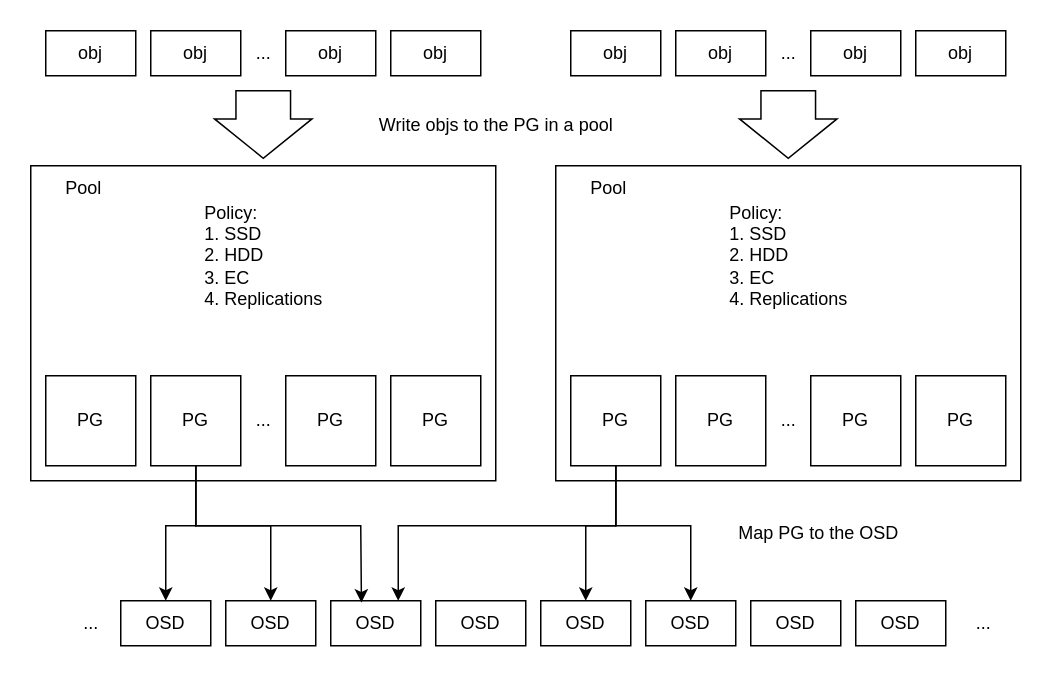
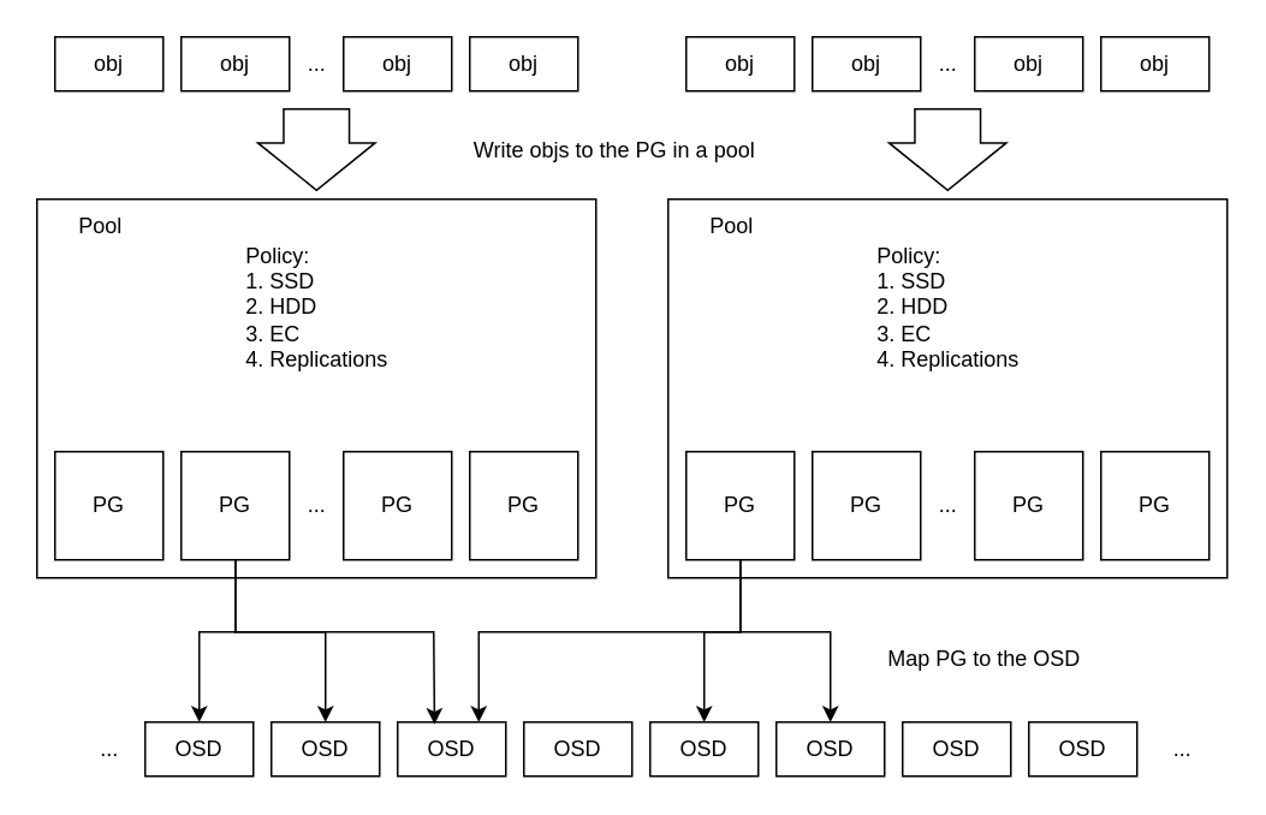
- <mxCell id="11" value="Write objs to the PG in a pool" style="text;html=1;align=center;verticalAlign=middle;resizable=0;points=[];autosize=1;strokeColor=none;fillColor=none;" vertex="1" parent="1"><mxGeometry x="240" y="67.5" width="180" height="30" as="geometry" /></mxCell>
+ <mxCell id="11" value="Write objs to the PG in a pool" style="text;html=1;align=center;verticalAlign=middle;resizable=0;points=[];autosize=1;strokeColor=none;fillColor=none;" vertex="1" parent="1"><mxGeometry x="250" y="67.5" width="180" height="30" as="geometry" /></mxCell>
- <mxCell id="47" value="Map PG to the OSD" style="text;html=1;align=center;verticalAlign=middle;resizable=0;points=[];autosize=1;strokeColor=none;fillColor=none;" vertex="1" parent="1"><mxGeometry x="480" y="340" width="130" height="30" as="geometry" /></mxCell>
+ <mxCell id="47" value="Map PG to the OSD" style="text;html=1;align=center;verticalAlign=middle;resizable=0;points=[];autosize=1;strokeColor=none;fillColor=none;" vertex="1" parent="1"><mxGeometry x="480" y="350" width="130" height="30" as="geometry" /></mxCell>
